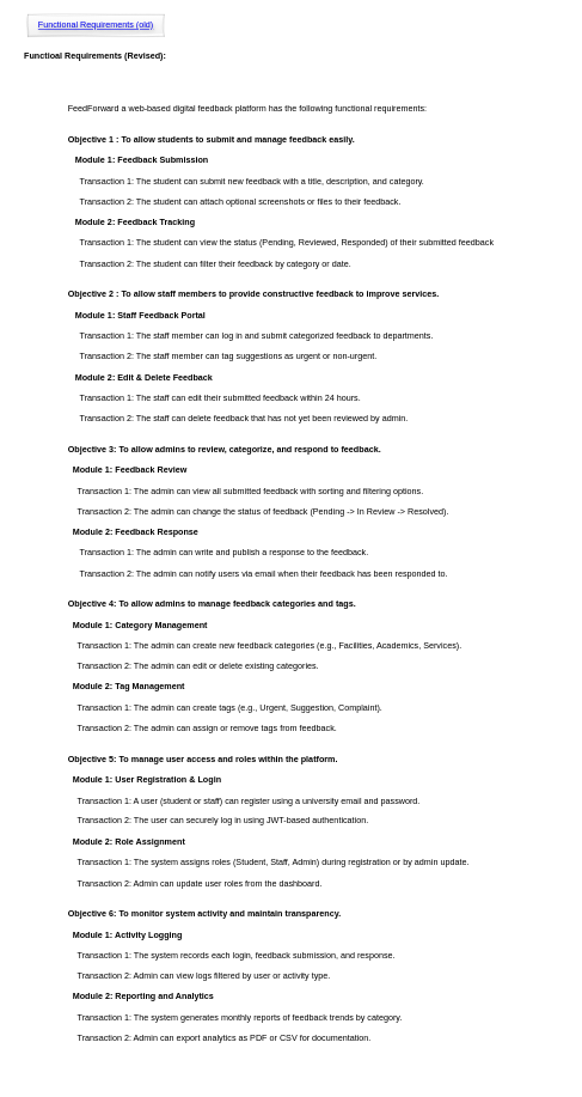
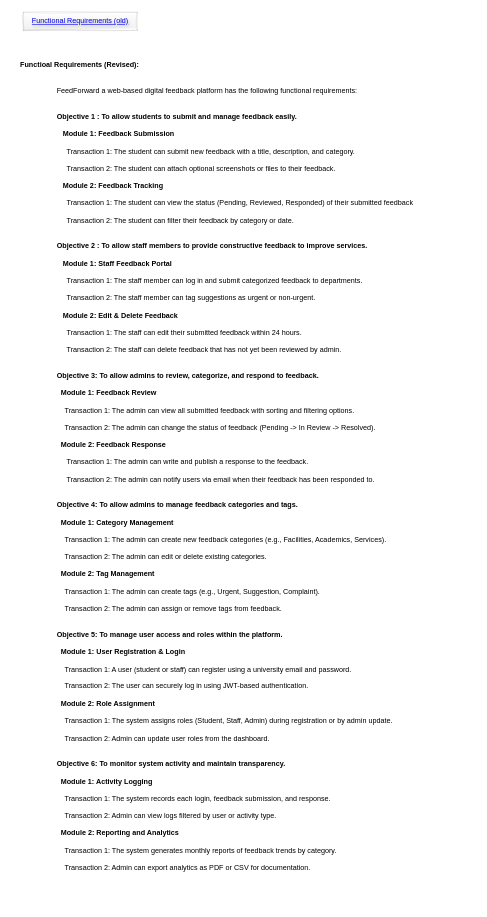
- <mxCell id="3" value="&lt;b&gt;Functioal Requirements (Revised):&lt;/b&gt;" style="text;html=1;align=center;verticalAlign=middle;whiteSpace=wrap;rounded=0;" vertex="1" parent="1"><mxGeometry x="20" y="62" width="224" height="30" as="geometry" /></mxCell>
+ <mxCell id="3" value="&lt;b&gt;Functioal Requirements (Revised):&lt;/b&gt;" style="text;html=1;align=center;verticalAlign=middle;whiteSpace=wrap;rounded=0;" vertex="1" parent="1"><mxGeometry x="20" y="92" width="224" height="30" as="geometry" /></mxCell>
